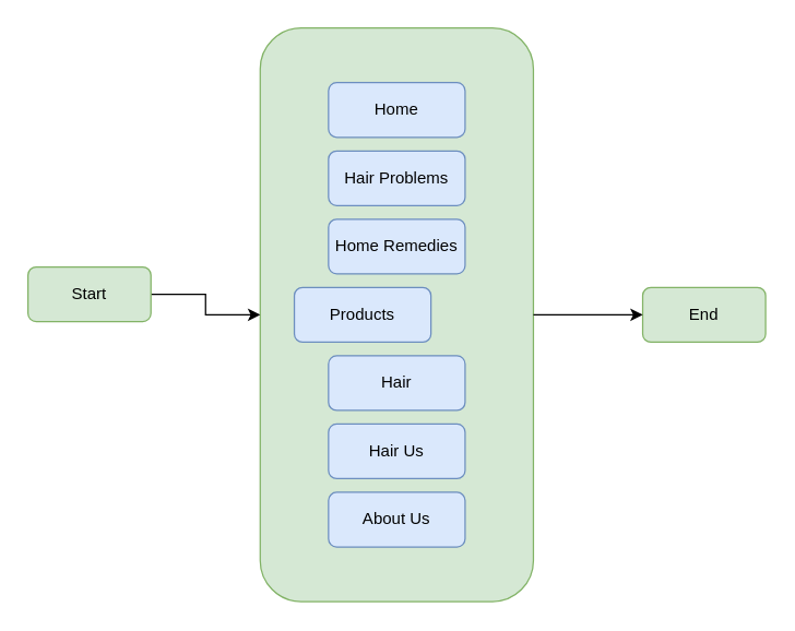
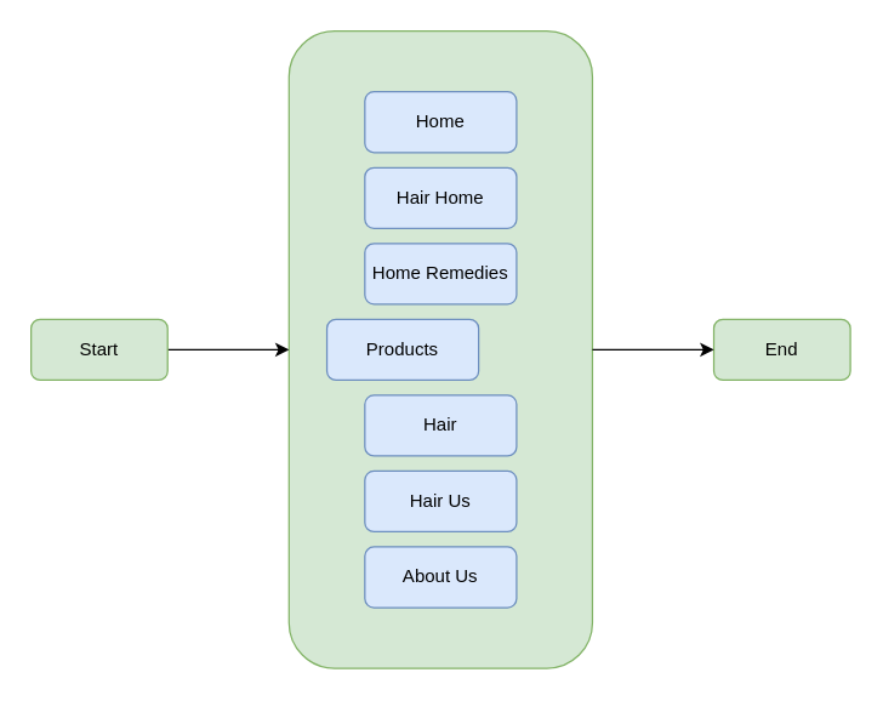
- <mxCell id="4" value="Hair Problems" style="rounded=1;whiteSpace=wrap;html=1;fillColor=#dae8fc;strokeColor=#6c8ebf;" vertex="1" parent="1"><mxGeometry x="240" y="110" width="100" height="40" as="geometry" /></mxCell>
+ <mxCell id="4" value="Hair Home" style="rounded=1;whiteSpace=wrap;html=1;fillColor=#dae8fc;strokeColor=#6c8ebf;" vertex="1" parent="1"><mxGeometry x="240" y="110" width="100" height="40" as="geometry" /></mxCell>
- <mxCell id="11" value="Start" style="rounded=1;whiteSpace=wrap;html=1;fillColor=#d5e8d4;strokeColor=#82b366;" vertex="1" parent="1"><mxGeometry x="20" y="195" width="90" height="40" as="geometry" /></mxCell>
+ <mxCell id="11" value="Start" style="rounded=1;whiteSpace=wrap;html=1;fillColor=#d5e8d4;strokeColor=#82b366;" vertex="1" parent="1"><mxGeometry x="20" y="210" width="90" height="40" as="geometry" /></mxCell>
